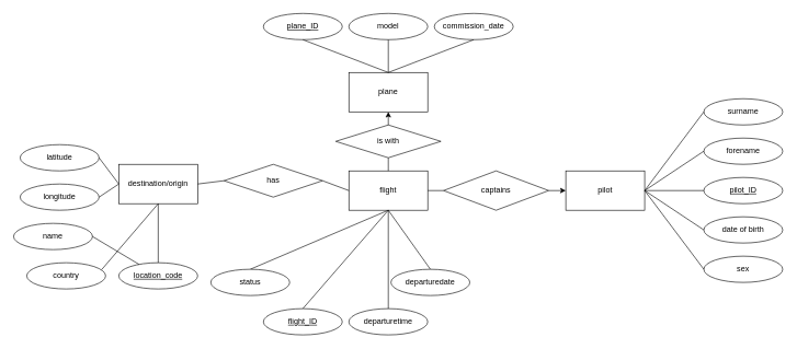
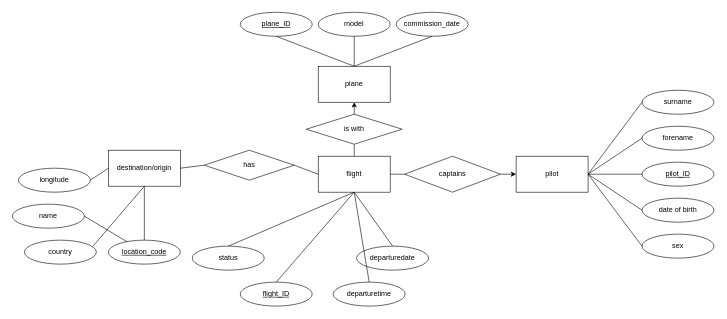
- <mxCell id="26" value="latitude" style="ellipse;whiteSpace=wrap;html=1;" vertex="1" parent="1"><mxGeometry x="30" y="220" width="120" height="40" as="geometry" /></mxCell>
- <mxCell id="28" value="" style="endArrow=none;html=1;rounded=0;entryX=0;entryY=0.5;entryDx=0;entryDy=0;exitX=1;exitY=0.5;exitDx=0;exitDy=0;" edge="1" parent="1" source="26" target="4"><mxGeometry width="50" height="50" relative="1" as="geometry"><mxPoint x="230" y="130" as="sourcePoint" /><mxPoint x="280" y="80" as="targetPoint" /></mxGeometry></mxCell>
- <mxCell id="39" value="departuretime" style="ellipse;whiteSpace=wrap;html=1;" vertex="1" parent="1"><mxGeometry x="530" y="470" width="120" height="40" as="geometry" /></mxCell>
+ <mxCell id="39" value="departuretime" style="ellipse;whiteSpace=wrap;html=1;" vertex="1" parent="1"><mxGeometry x="555" y="470" width="120" height="40" as="geometry" /></mxCell>
